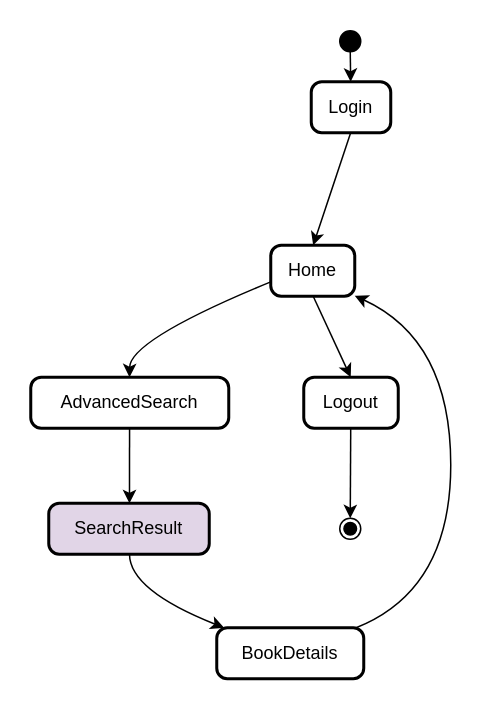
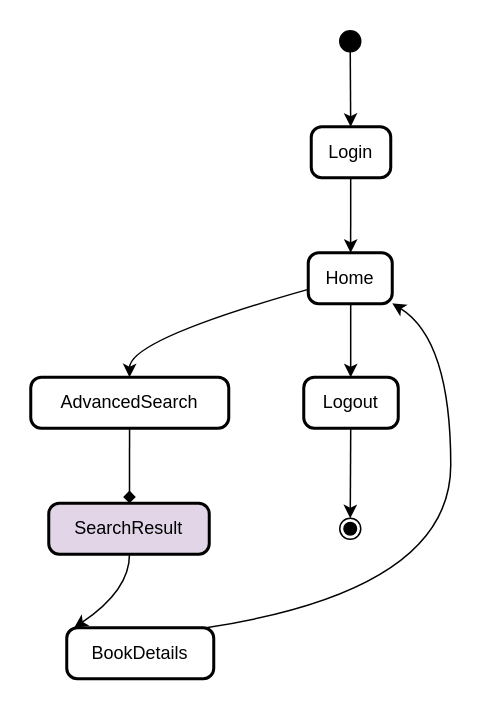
- <mxCell id="3" value="Login" style="rounded=1;absoluteArcSize=1;arcSize=14;whiteSpace=wrap;strokeWidth=2;" vertex="1" parent="1"><mxGeometry x="207" y="54" width="53" height="34" as="geometry" /></mxCell>
+ <mxCell id="3" value="Login" style="rounded=1;absoluteArcSize=1;arcSize=14;whiteSpace=wrap;strokeWidth=2;" vertex="1" parent="1"><mxGeometry x="207" y="84" width="53" height="34" as="geometry" /></mxCell>
- <mxCell id="4" value="Home" style="rounded=1;absoluteArcSize=1;arcSize=14;whiteSpace=wrap;strokeWidth=2;" vertex="1" parent="1"><mxGeometry x="180" y="163" width="56" height="34" as="geometry" /></mxCell>
+ <mxCell id="4" value="Home" style="rounded=1;absoluteArcSize=1;arcSize=14;whiteSpace=wrap;strokeWidth=2;" vertex="1" parent="1"><mxGeometry x="205" y="168" width="56" height="34" as="geometry" /></mxCell>
- <mxCell id="13" value="" style="curved=1;startArrow=none;;exitX=0.499;exitY=0.994;entryX=0.503;entryY=-0.006;" edge="1" parent="1" source="5" target="6"><mxGeometry relative="1" as="geometry"><Array as="points" /></mxGeometry></mxCell>
+ <mxCell id="13" value="" style="curved=1;startArrow=none;exitX=0.499;exitY=0.994;entryX=0.503;entryY=-0.006;endArrow=diamond;" edge="1" parent="1" source="5" target="6"><mxGeometry relative="1" as="geometry"><Array as="points" /></mxGeometry></mxCell>
- <mxCell id="7" value="BookDetails" style="rounded=1;absoluteArcSize=1;arcSize=14;whiteSpace=wrap;strokeWidth=2;" vertex="1" parent="1"><mxGeometry x="144" y="418" width="98" height="34" as="geometry" /></mxCell>
+ <mxCell id="7" value="BookDetails" style="rounded=1;absoluteArcSize=1;arcSize=14;whiteSpace=wrap;strokeWidth=2;" vertex="1" parent="1"><mxGeometry x="44" y="418" width="98" height="34" as="geometry" /></mxCell>
